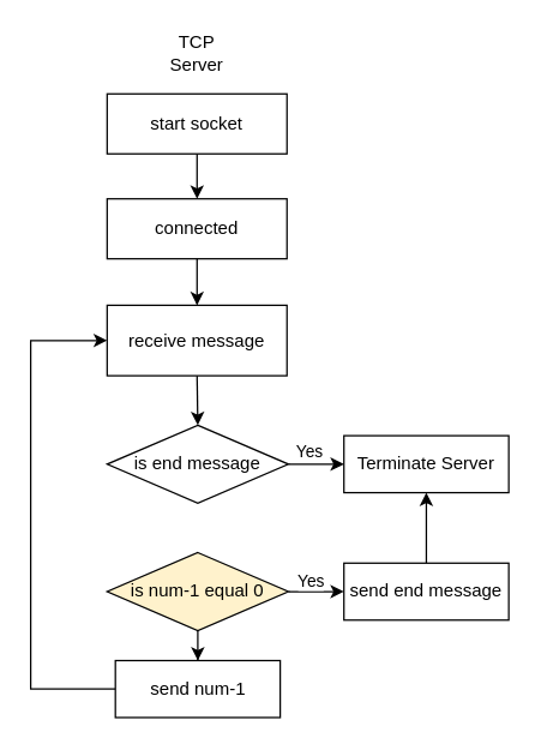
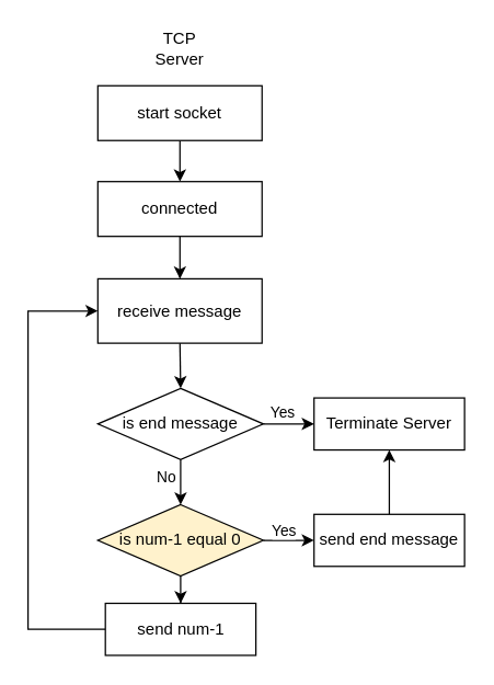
+ <mxCell id="11" style="edgeStyle=orthogonalEdgeStyle;rounded=0;orthogonalLoop=1;jettySize=auto;html=1;exitX=0.5;exitY=1;exitDx=0;exitDy=0;entryX=0.5;entryY=0;entryDx=0;entryDy=0;" parent="1" source="13" target="17" edge="1"><mxGeometry relative="1" as="geometry" /></mxCell>
+ <mxCell id="12" value="No" style="edgeLabel;html=1;align=center;verticalAlign=middle;resizable=0;points=[];" parent="11" vertex="1" connectable="0"><mxGeometry x="-0.257" y="1" relative="1" as="geometry"><mxPoint x="-12" as="offset" /></mxGeometry></mxCell>
